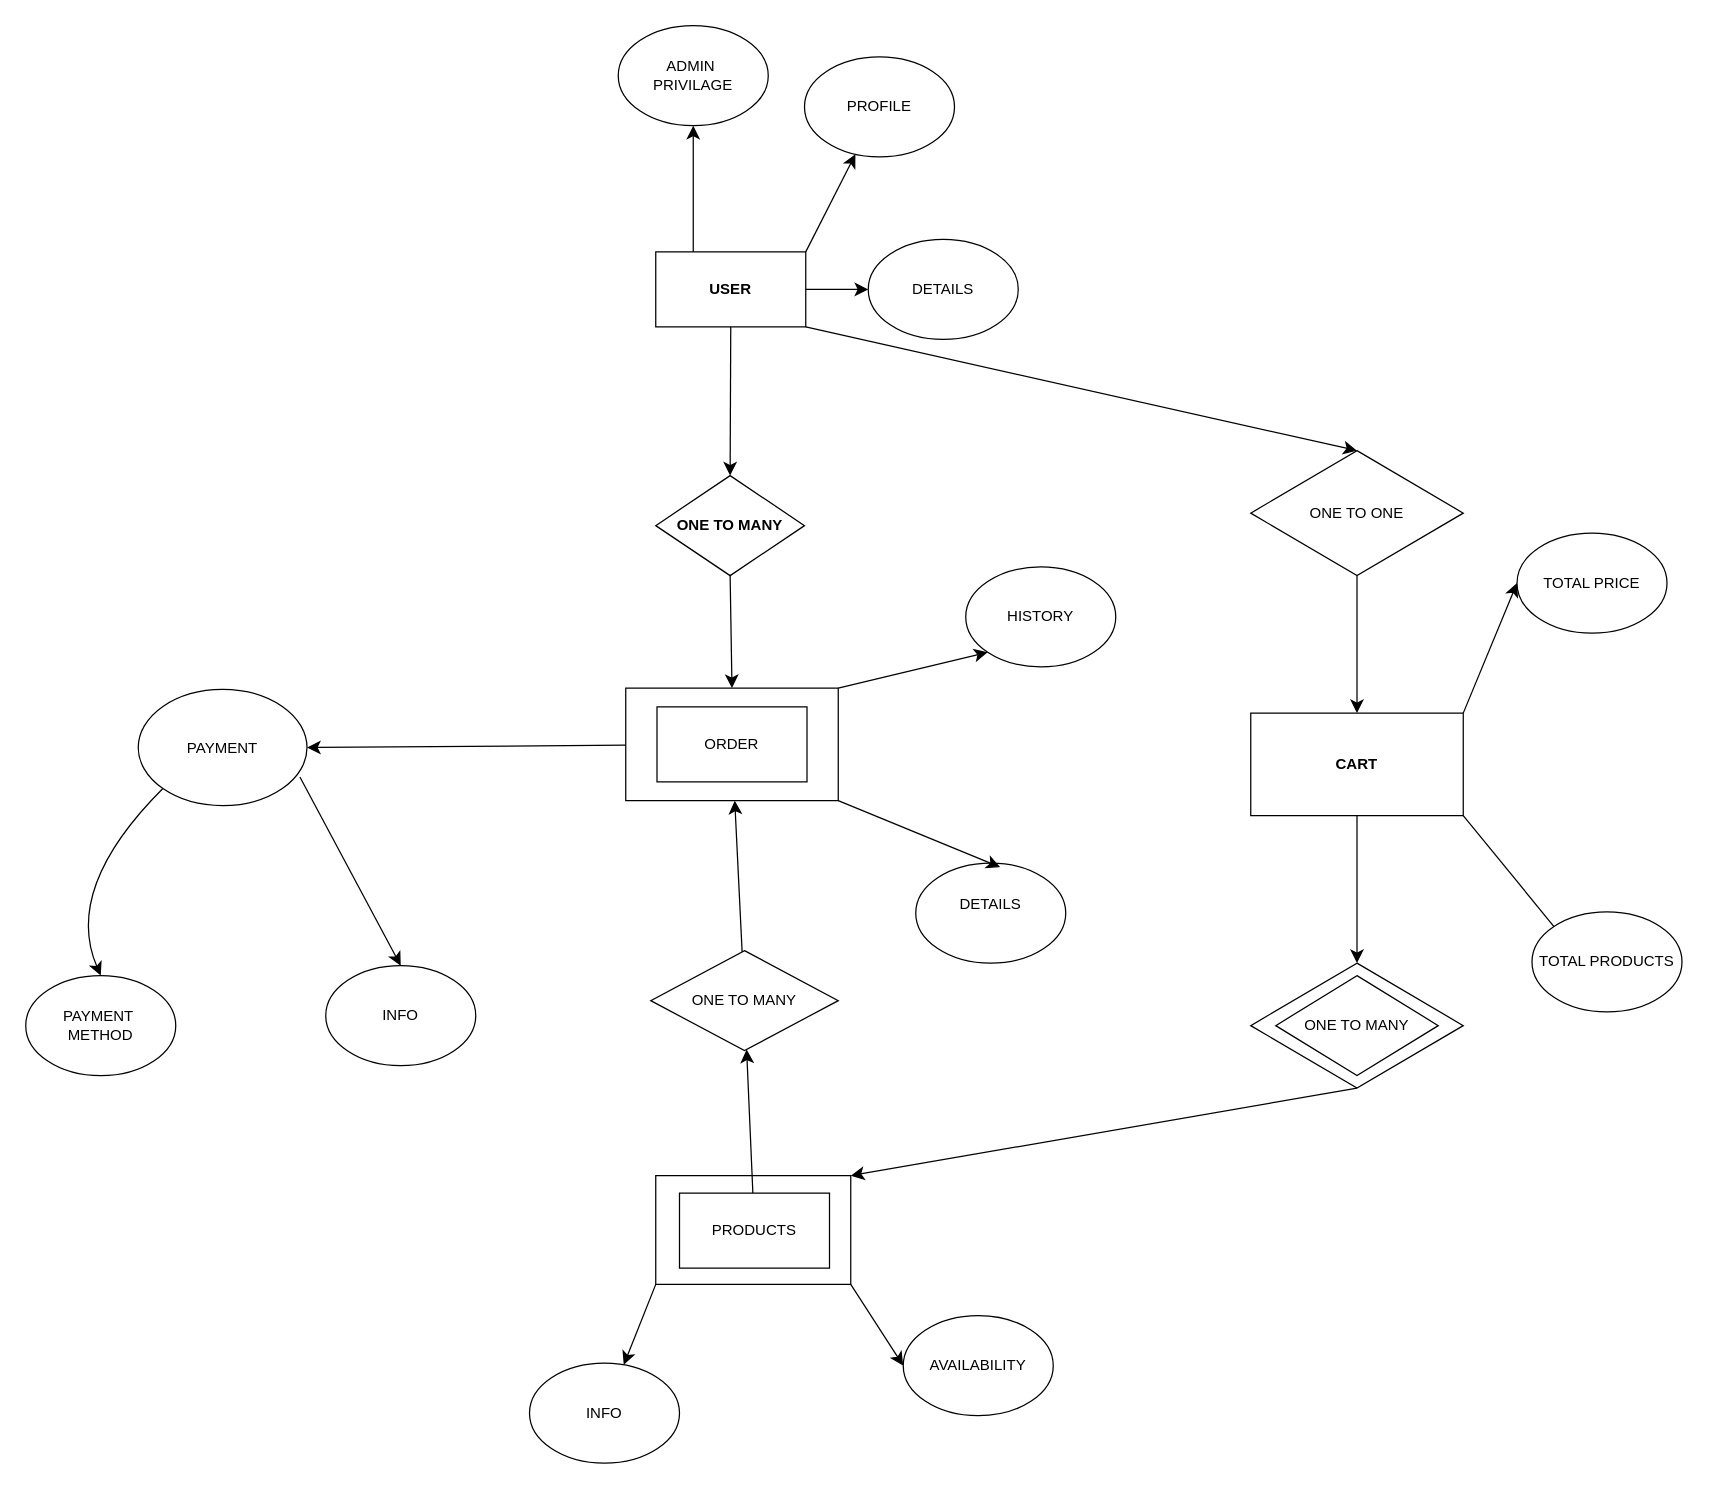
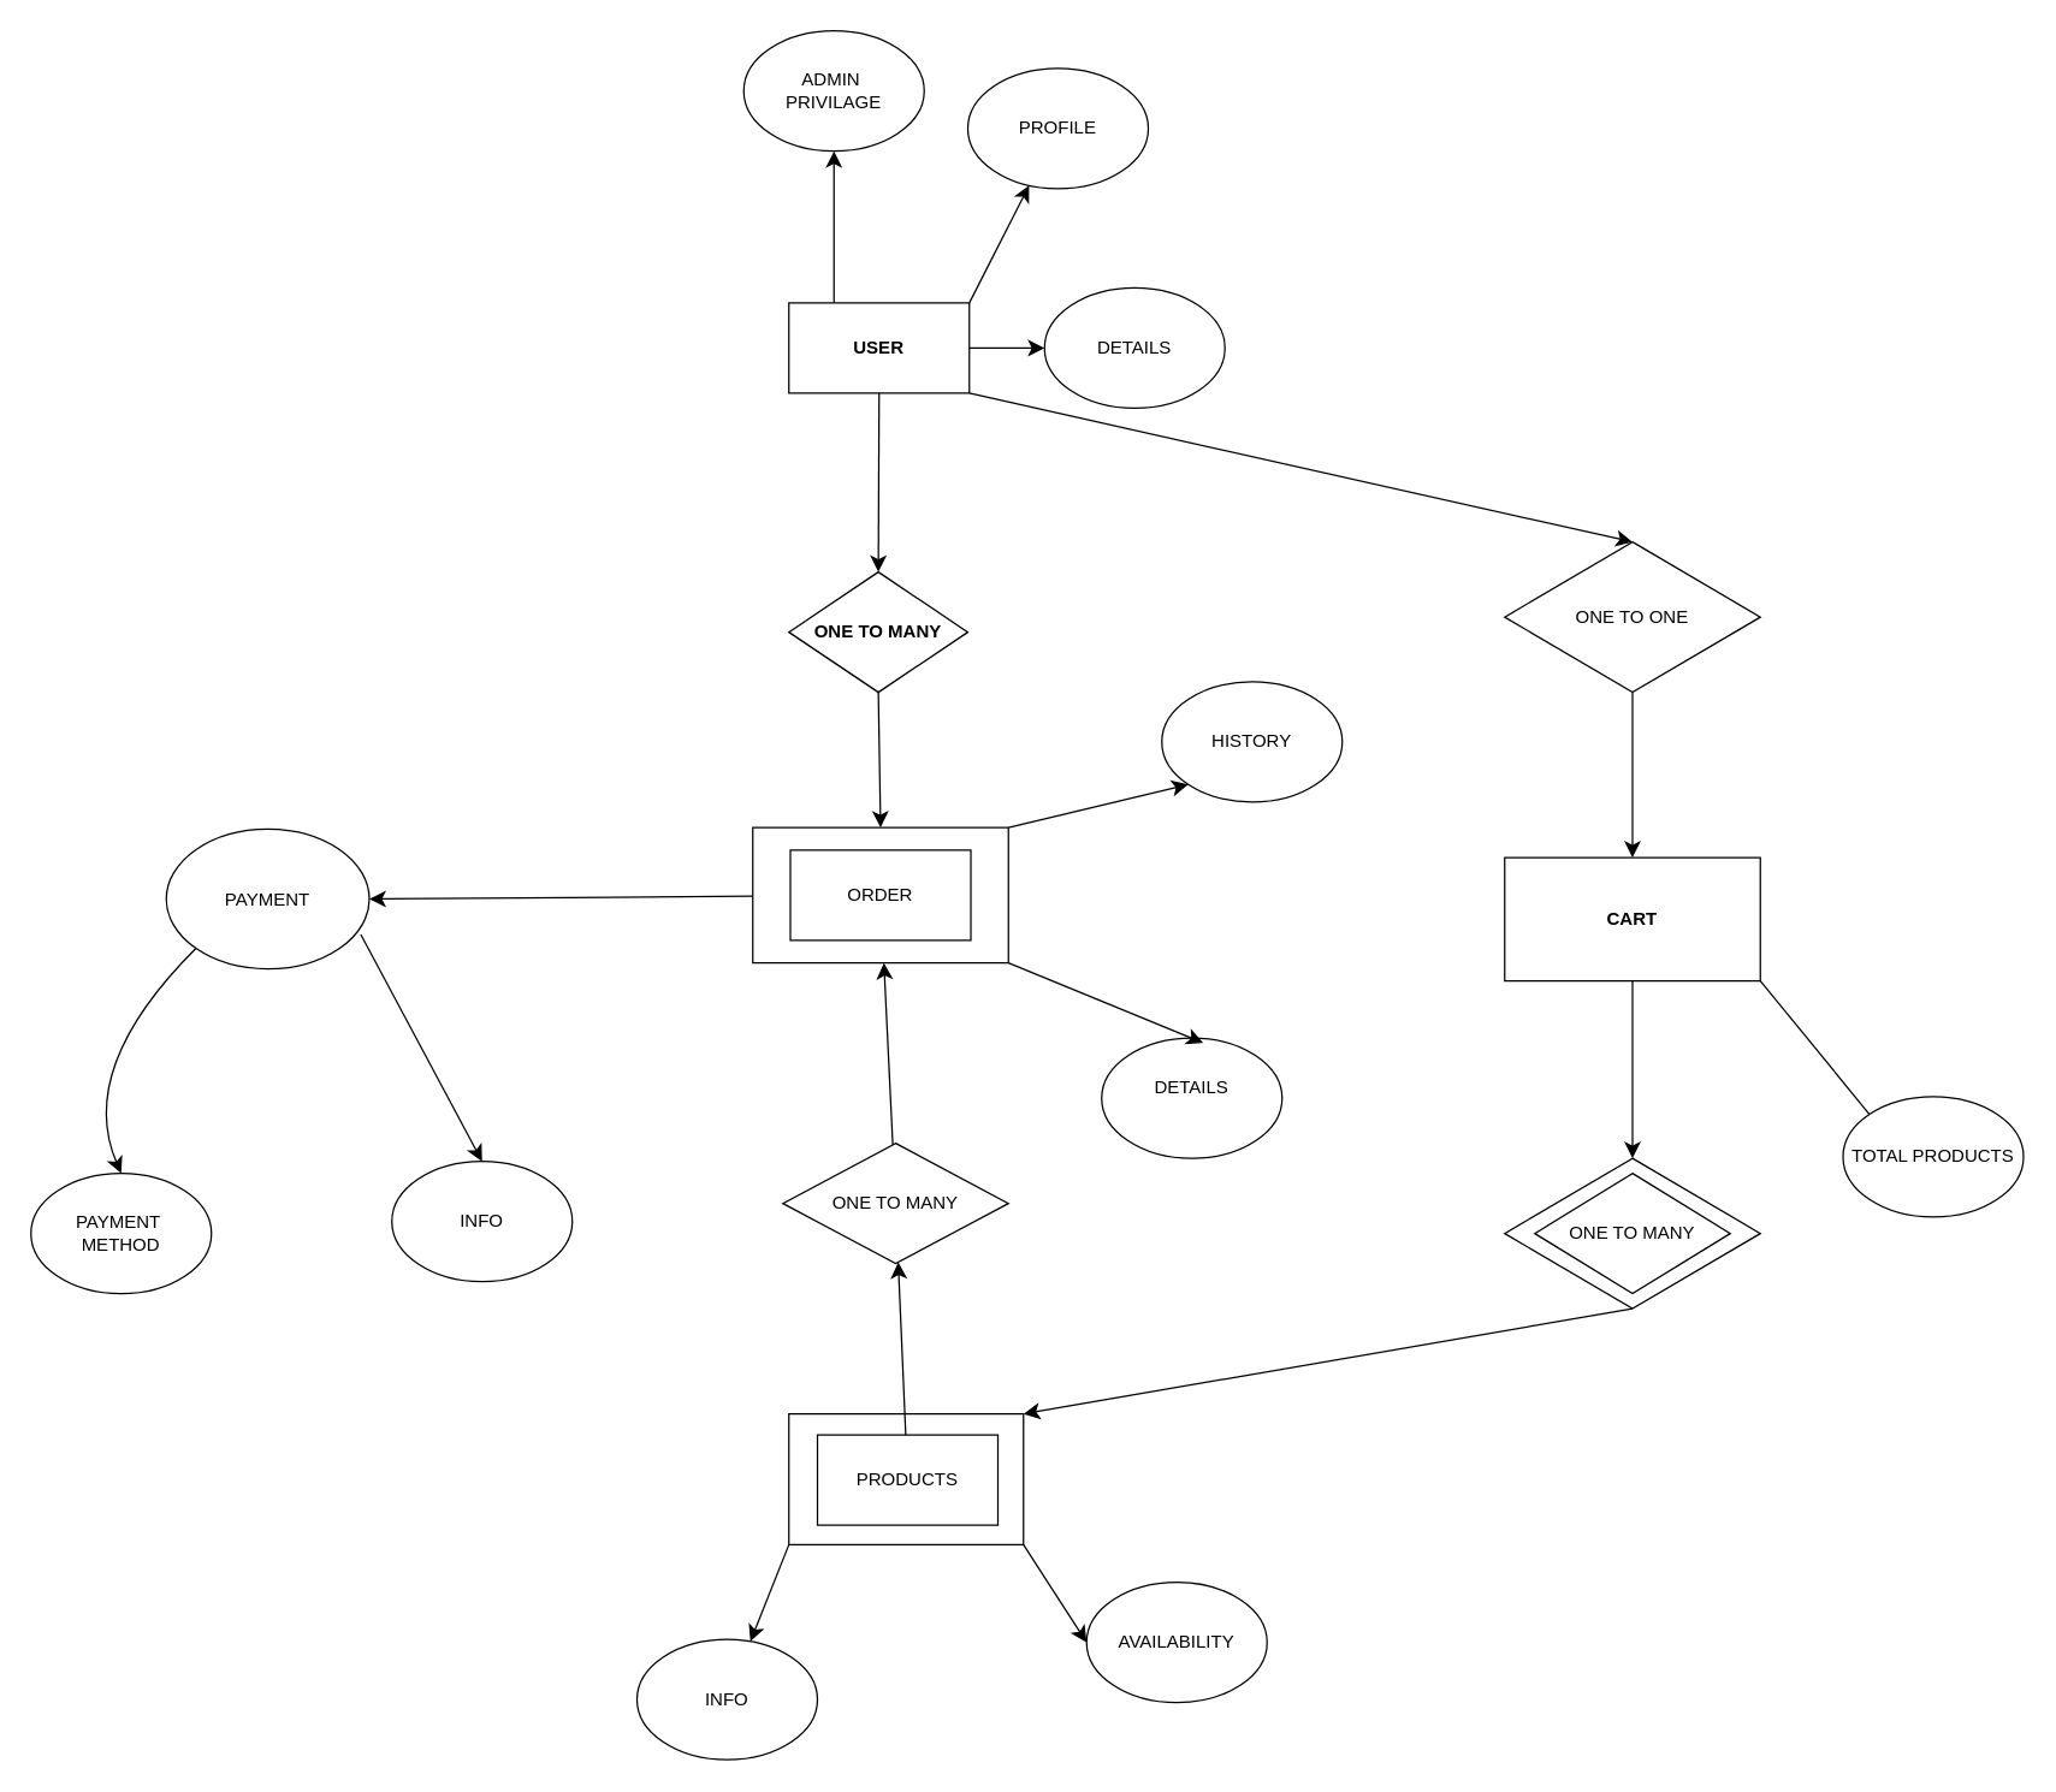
- <mxCell id="45" value="TOTAL PRICE" style="ellipse;whiteSpace=wrap;html=1;" vertex="1" parent="1"><mxGeometry x="1213" y="426" width="120" height="80" as="geometry" /></mxCell>
- <mxCell id="36" style="edgeStyle=none;curved=1;rounded=0;orthogonalLoop=1;jettySize=auto;html=1;exitX=1;exitY=0;exitDx=0;exitDy=0;fontSize=12;startSize=8;endSize=8;entryX=0;entryY=0.5;entryDx=0;entryDy=0;" edge="1" parent="1" source="38" target="45"><mxGeometry relative="1" as="geometry"><mxPoint x="1310" y="530" as="targetPoint" /></mxGeometry></mxCell>
